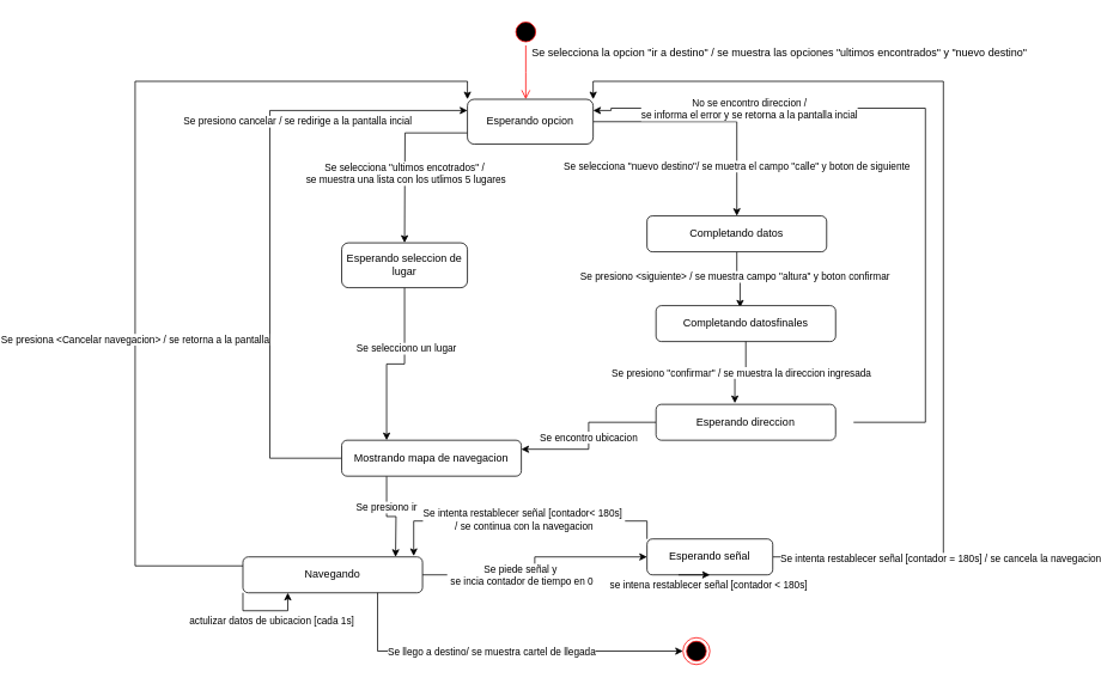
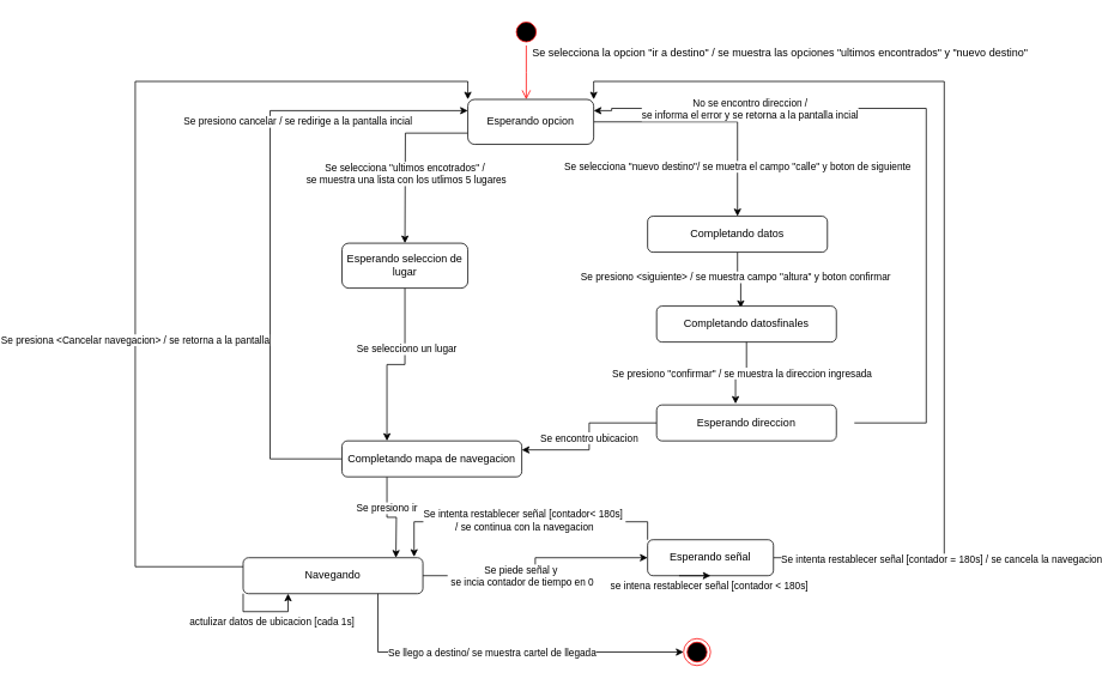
- <mxCell id="28" value="Mostrando mapa de navegacion" style="rounded=1;whiteSpace=wrap;html=1;" vertex="1" parent="1"><mxGeometry x="250" y="490" width="200" height="40" as="geometry" /></mxCell>
+ <mxCell id="28" value="Completando mapa de navegacion" style="rounded=1;whiteSpace=wrap;html=1;" vertex="1" parent="1"><mxGeometry x="250" y="490" width="200" height="40" as="geometry" /></mxCell>
